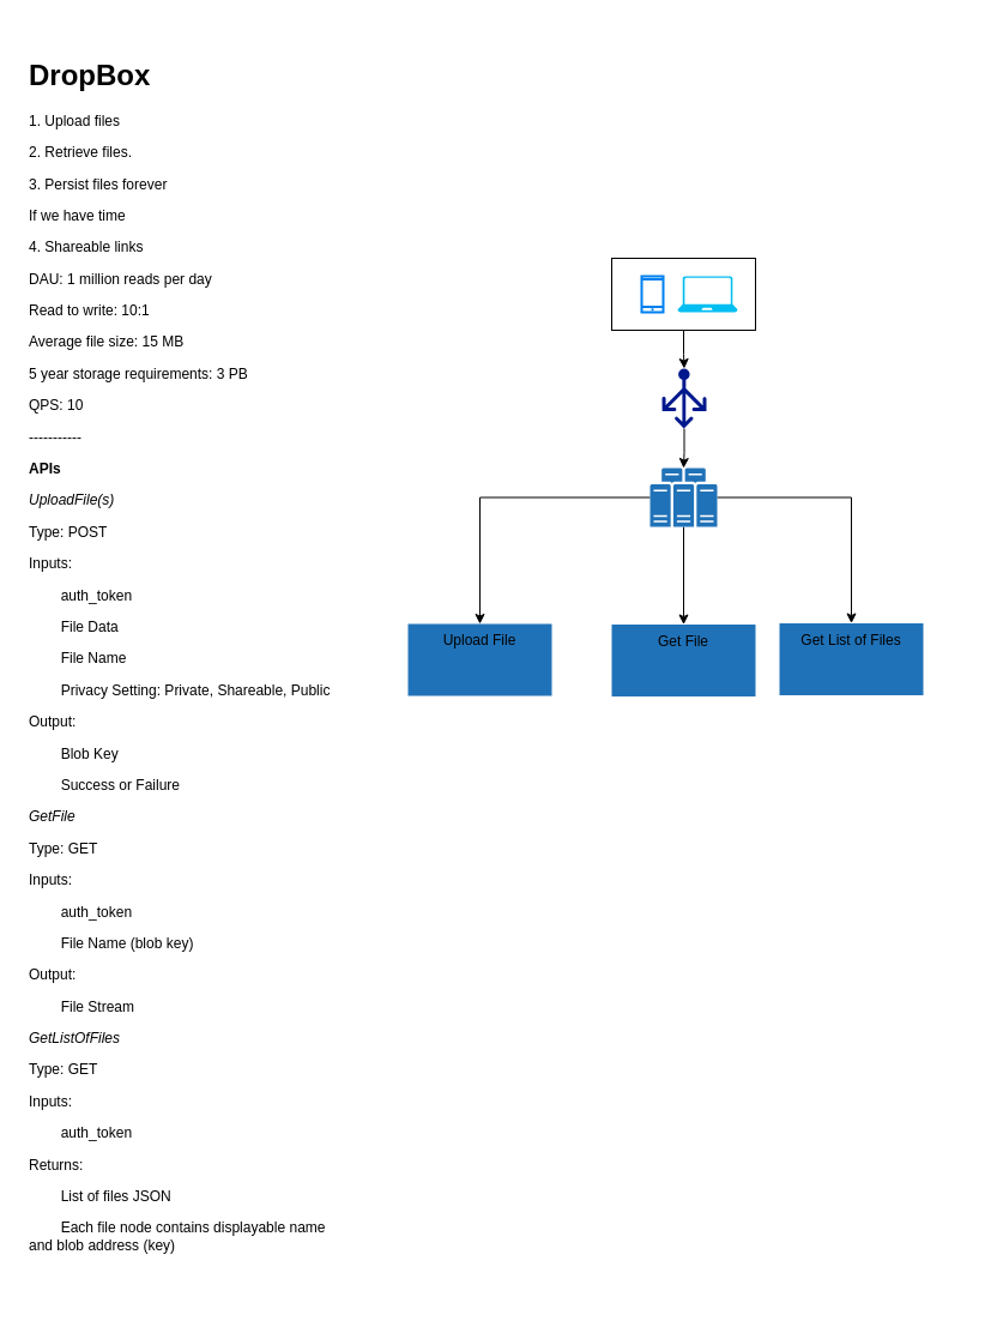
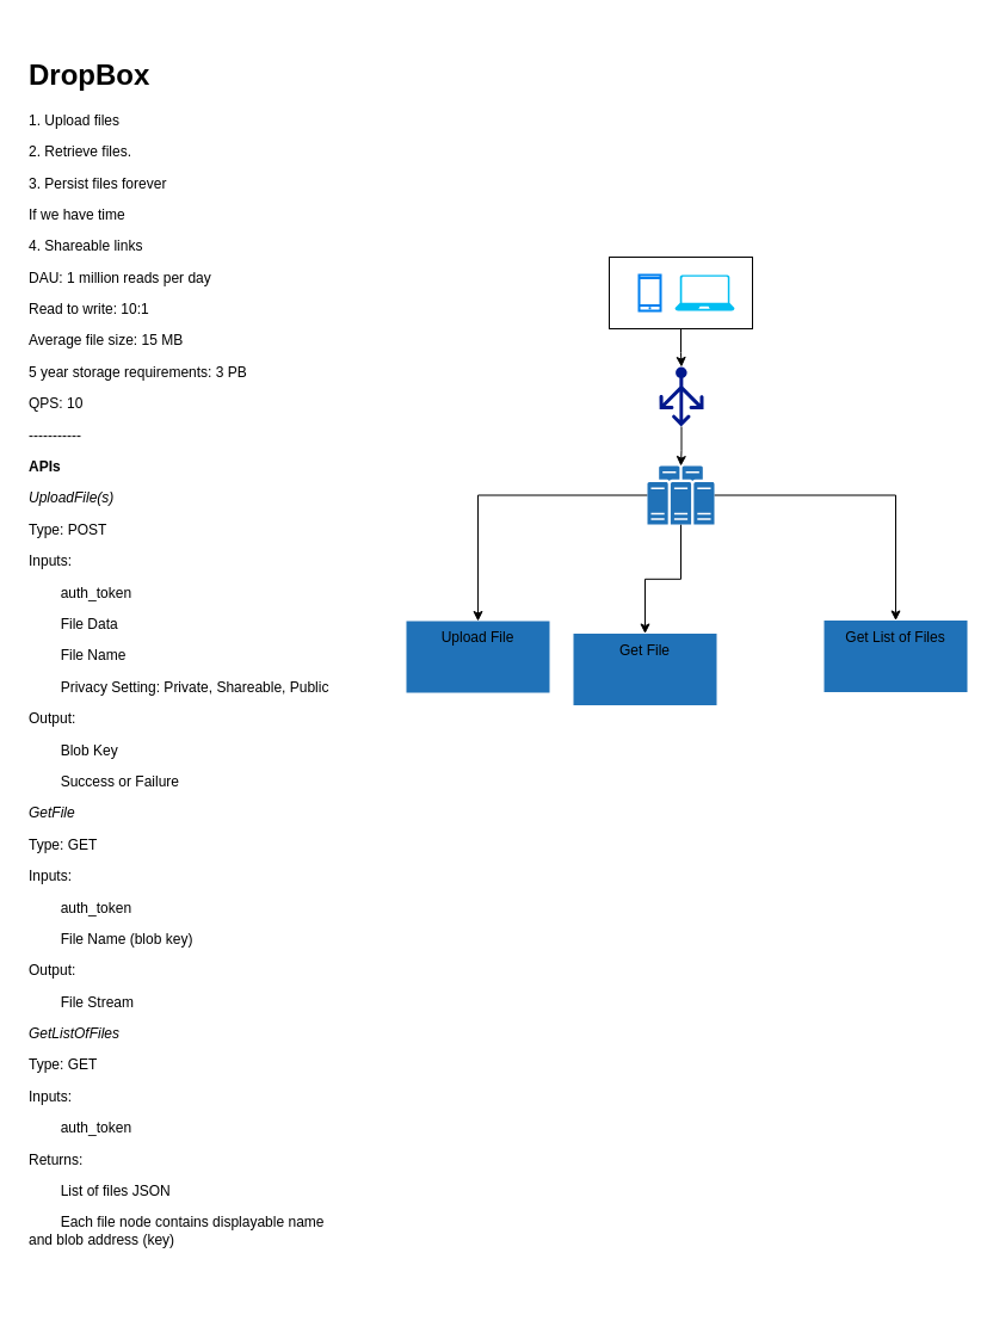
- <mxCell id="15" value="Get List of Files" style="whiteSpace=wrap;html=1;verticalAlign=top;fillColor=#2072B8;strokeColor=none;sketch=0;shadow=0;dashed=0;" vertex="1" parent="1"><mxGeometry x="650" y="519.5" width="120" height="60" as="geometry" /></mxCell>
+ <mxCell id="15" value="Get List of Files" style="whiteSpace=wrap;html=1;verticalAlign=top;fillColor=#2072B8;strokeColor=none;sketch=0;shadow=0;dashed=0;" vertex="1" parent="1"><mxGeometry x="690" y="519.5" width="120" height="60" as="geometry" /></mxCell>
- <mxCell id="14" value="Get File" style="whiteSpace=wrap;html=1;verticalAlign=top;fillColor=#2072B8;strokeColor=none;sketch=0;shadow=0;dashed=0;" vertex="1" parent="1"><mxGeometry x="510" y="520.5" width="120" height="60" as="geometry" /></mxCell>
+ <mxCell id="14" value="Get File" style="whiteSpace=wrap;html=1;verticalAlign=top;fillColor=#2072B8;strokeColor=none;sketch=0;shadow=0;dashed=0;" vertex="1" parent="1"><mxGeometry x="480" y="530.5" width="120" height="60" as="geometry" /></mxCell>
